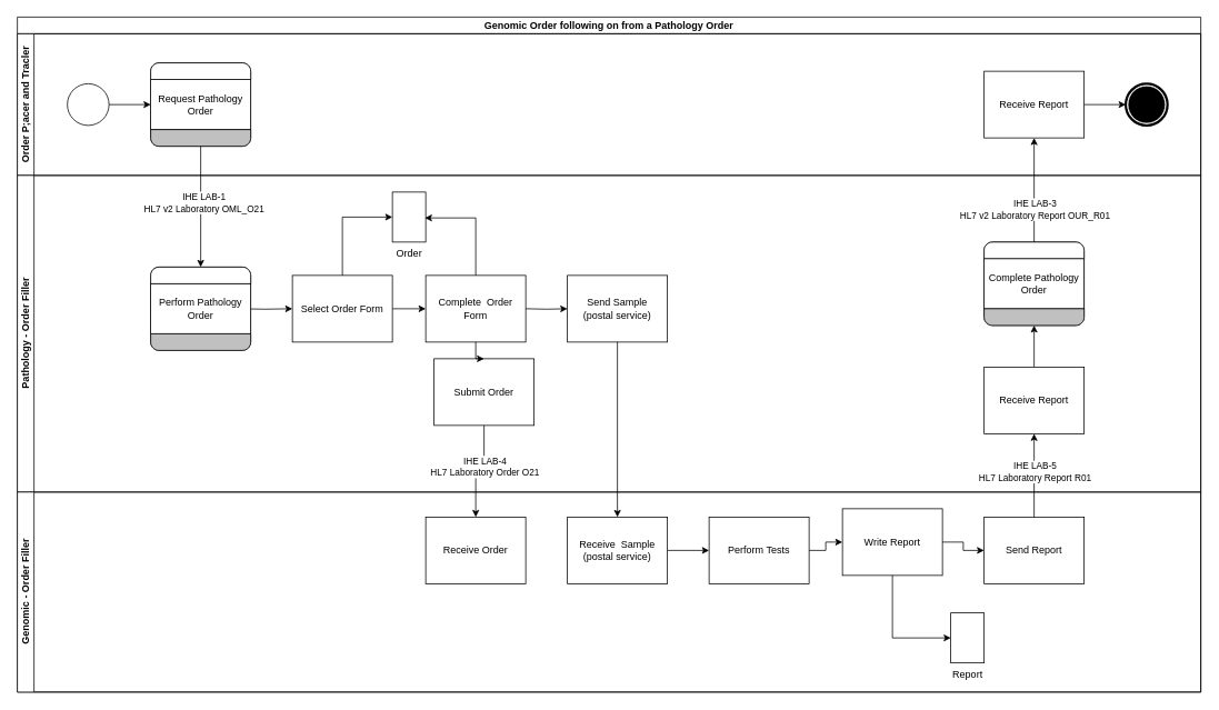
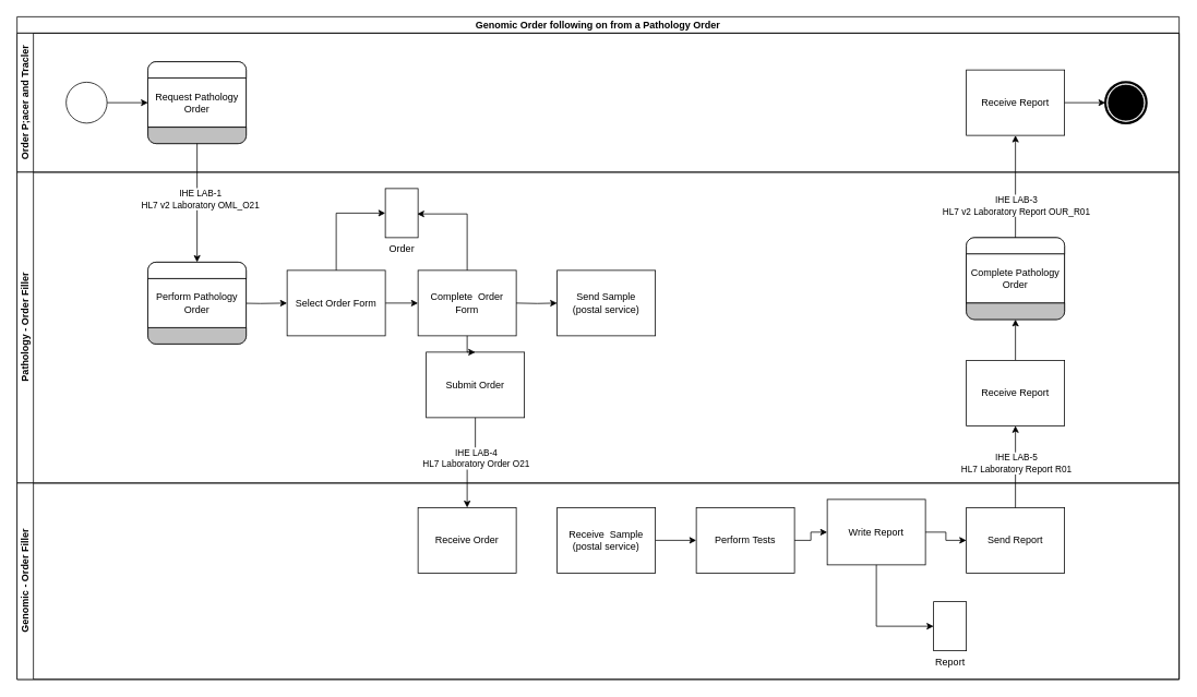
- <mxCell id="50" style="edgeStyle=orthogonalEdgeStyle;rounded=0;orthogonalLoop=1;jettySize=auto;html=1;" edge="1" parent="2" source="22" target="45"><mxGeometry relative="1" as="geometry" /></mxCell>
